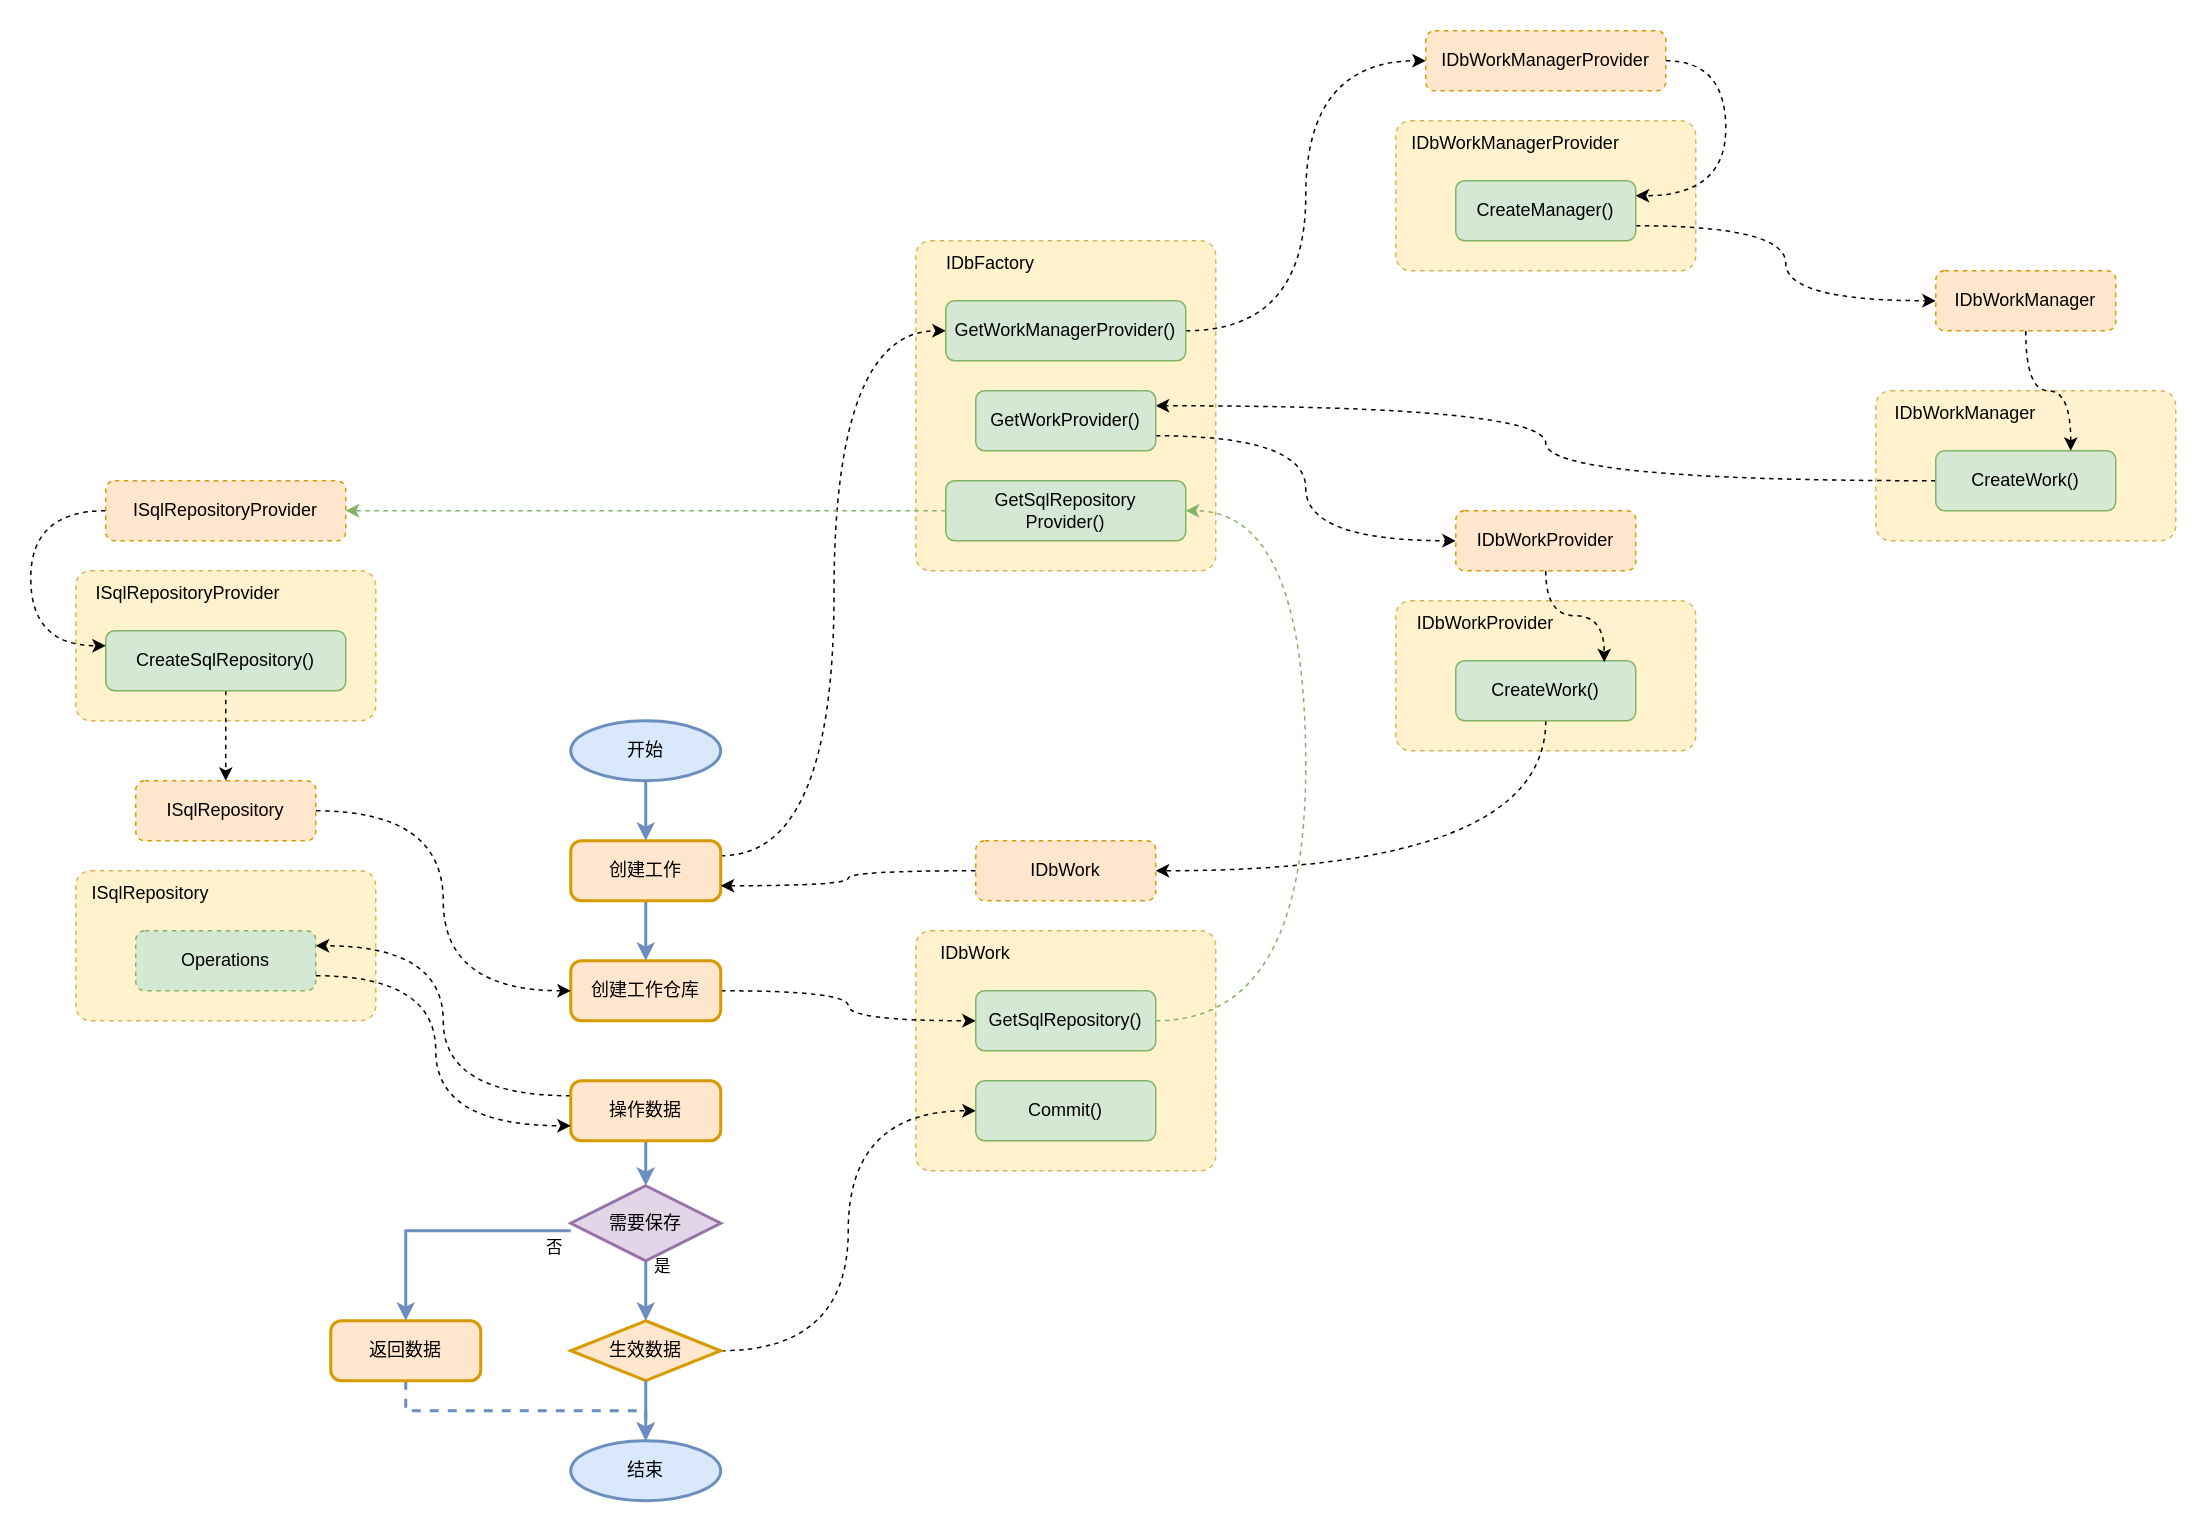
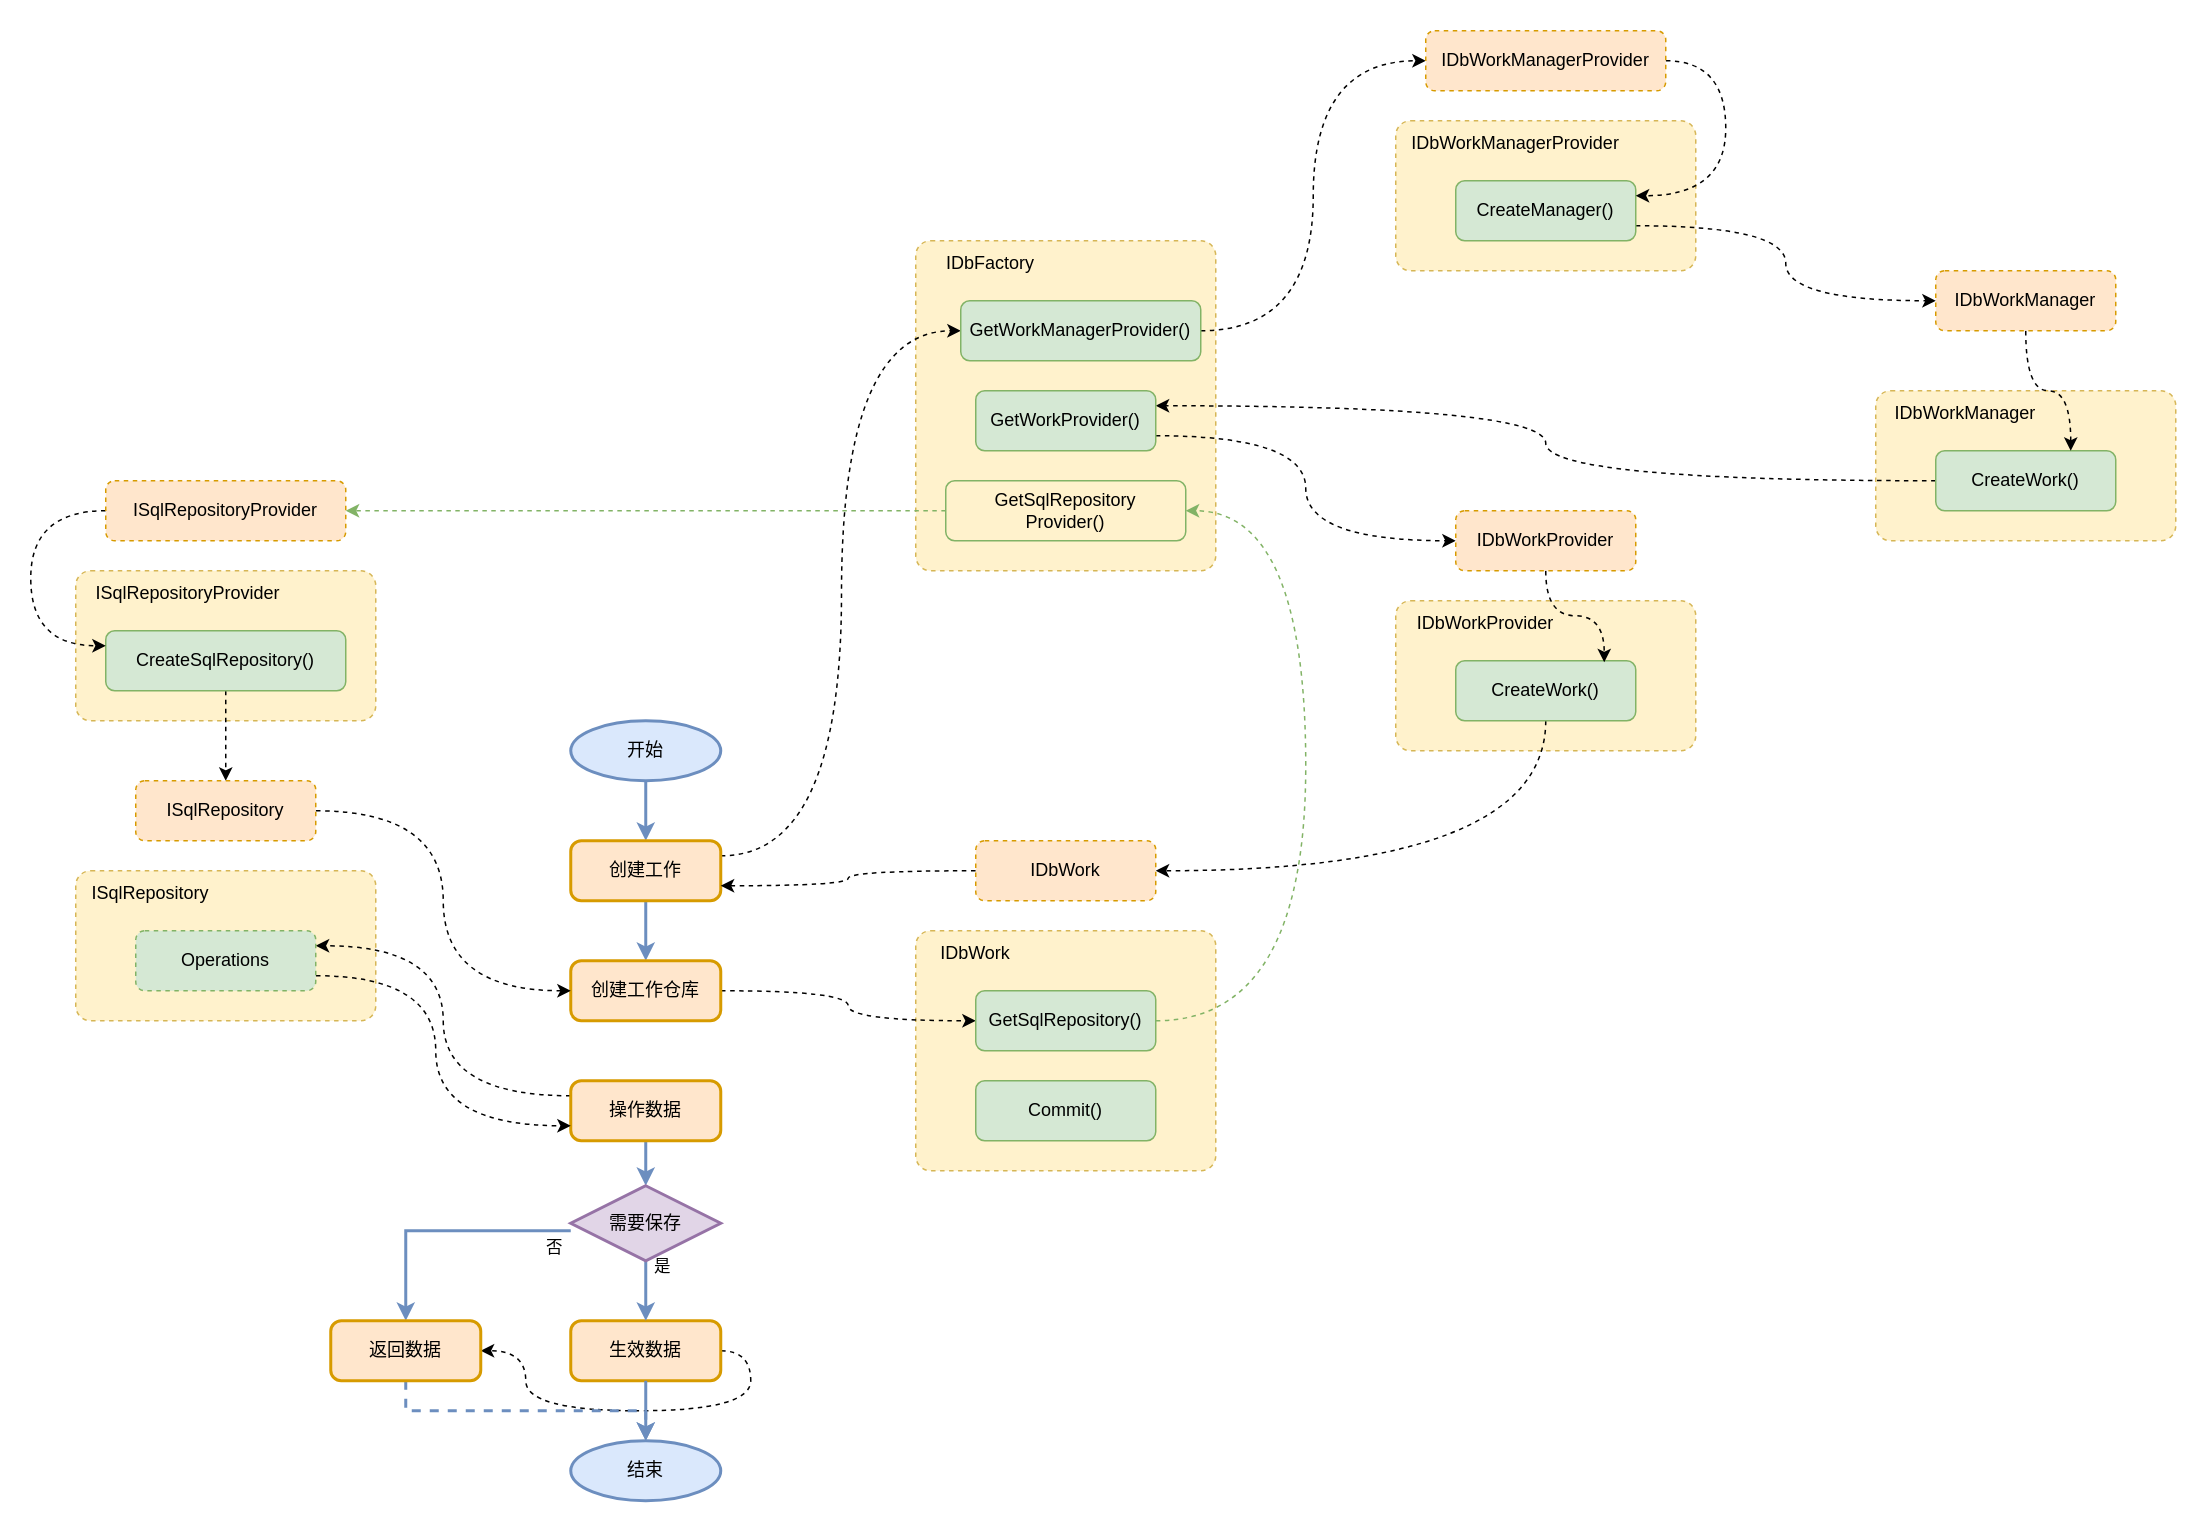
- <mxCell id="45" value="GetWorkManagerProvider()" style="rounded=1;whiteSpace=wrap;html=1;fillColor=#d5e8d4;strokeColor=#82b366;" parent="1" vertex="1"><mxGeometry x="630" y="200" width="160" height="40" as="geometry" /></mxCell>
+ <mxCell id="45" value="GetWorkManagerProvider()" style="rounded=1;whiteSpace=wrap;html=1;fillColor=#d5e8d4;strokeColor=#82b366;" parent="1" vertex="1"><mxGeometry x="640" y="200" width="160" height="40" as="geometry" /></mxCell>
- <mxCell id="55" value="GetSqlRepository&lt;br&gt;Provider()" style="rounded=1;whiteSpace=wrap;html=1;fillColor=#d5e8d4;strokeColor=#82b366;" parent="1" vertex="1"><mxGeometry x="630" y="320" width="160" height="40" as="geometry" /></mxCell>
+ <mxCell id="55" value="GetSqlRepository&lt;br&gt;Provider()" style="rounded=1;whiteSpace=wrap;html=1;fillColor=#fff2cc;strokeColor=#82b366;" parent="1" vertex="1"><mxGeometry x="630" y="320" width="160" height="40" as="geometry" /></mxCell>
- <mxCell id="20" style="edgeStyle=orthogonalEdgeStyle;rounded=0;orthogonalLoop=1;jettySize=auto;html=1;entryX=0;entryY=0.5;entryDx=0;entryDy=0;exitX=1;exitY=0.5;exitDx=0;exitDy=0;curved=1;dashed=1;" parent="1" source="21" target="67" edge="1"><mxGeometry relative="1" as="geometry" /></mxCell>
+ <mxCell id="20" style="edgeStyle=orthogonalEdgeStyle;rounded=0;orthogonalLoop=1;jettySize=auto;html=1;exitX=1;exitY=0.5;exitDx=0;exitDy=0;curved=1;dashed=1;" parent="1" source="21" target="28" edge="1"><mxGeometry relative="1" as="geometry" /></mxCell>
- <mxCell id="21" value="生效数据" style="rhombus;whiteSpace=wrap;html=1;absoluteArcSize=1;arcSize=14;strokeWidth=2;fillColor=#ffe6cc;strokeColor=#d79b00;" parent="1" vertex="1"><mxGeometry x="380" y="880" width="100" height="40" as="geometry" /></mxCell>
+ <mxCell id="21" value="生效数据" style="rounded=1;whiteSpace=wrap;html=1;absoluteArcSize=1;arcSize=14;strokeWidth=2;fillColor=#ffe6cc;strokeColor=#d79b00;" parent="1" vertex="1"><mxGeometry x="380" y="880" width="100" height="40" as="geometry" /></mxCell>
